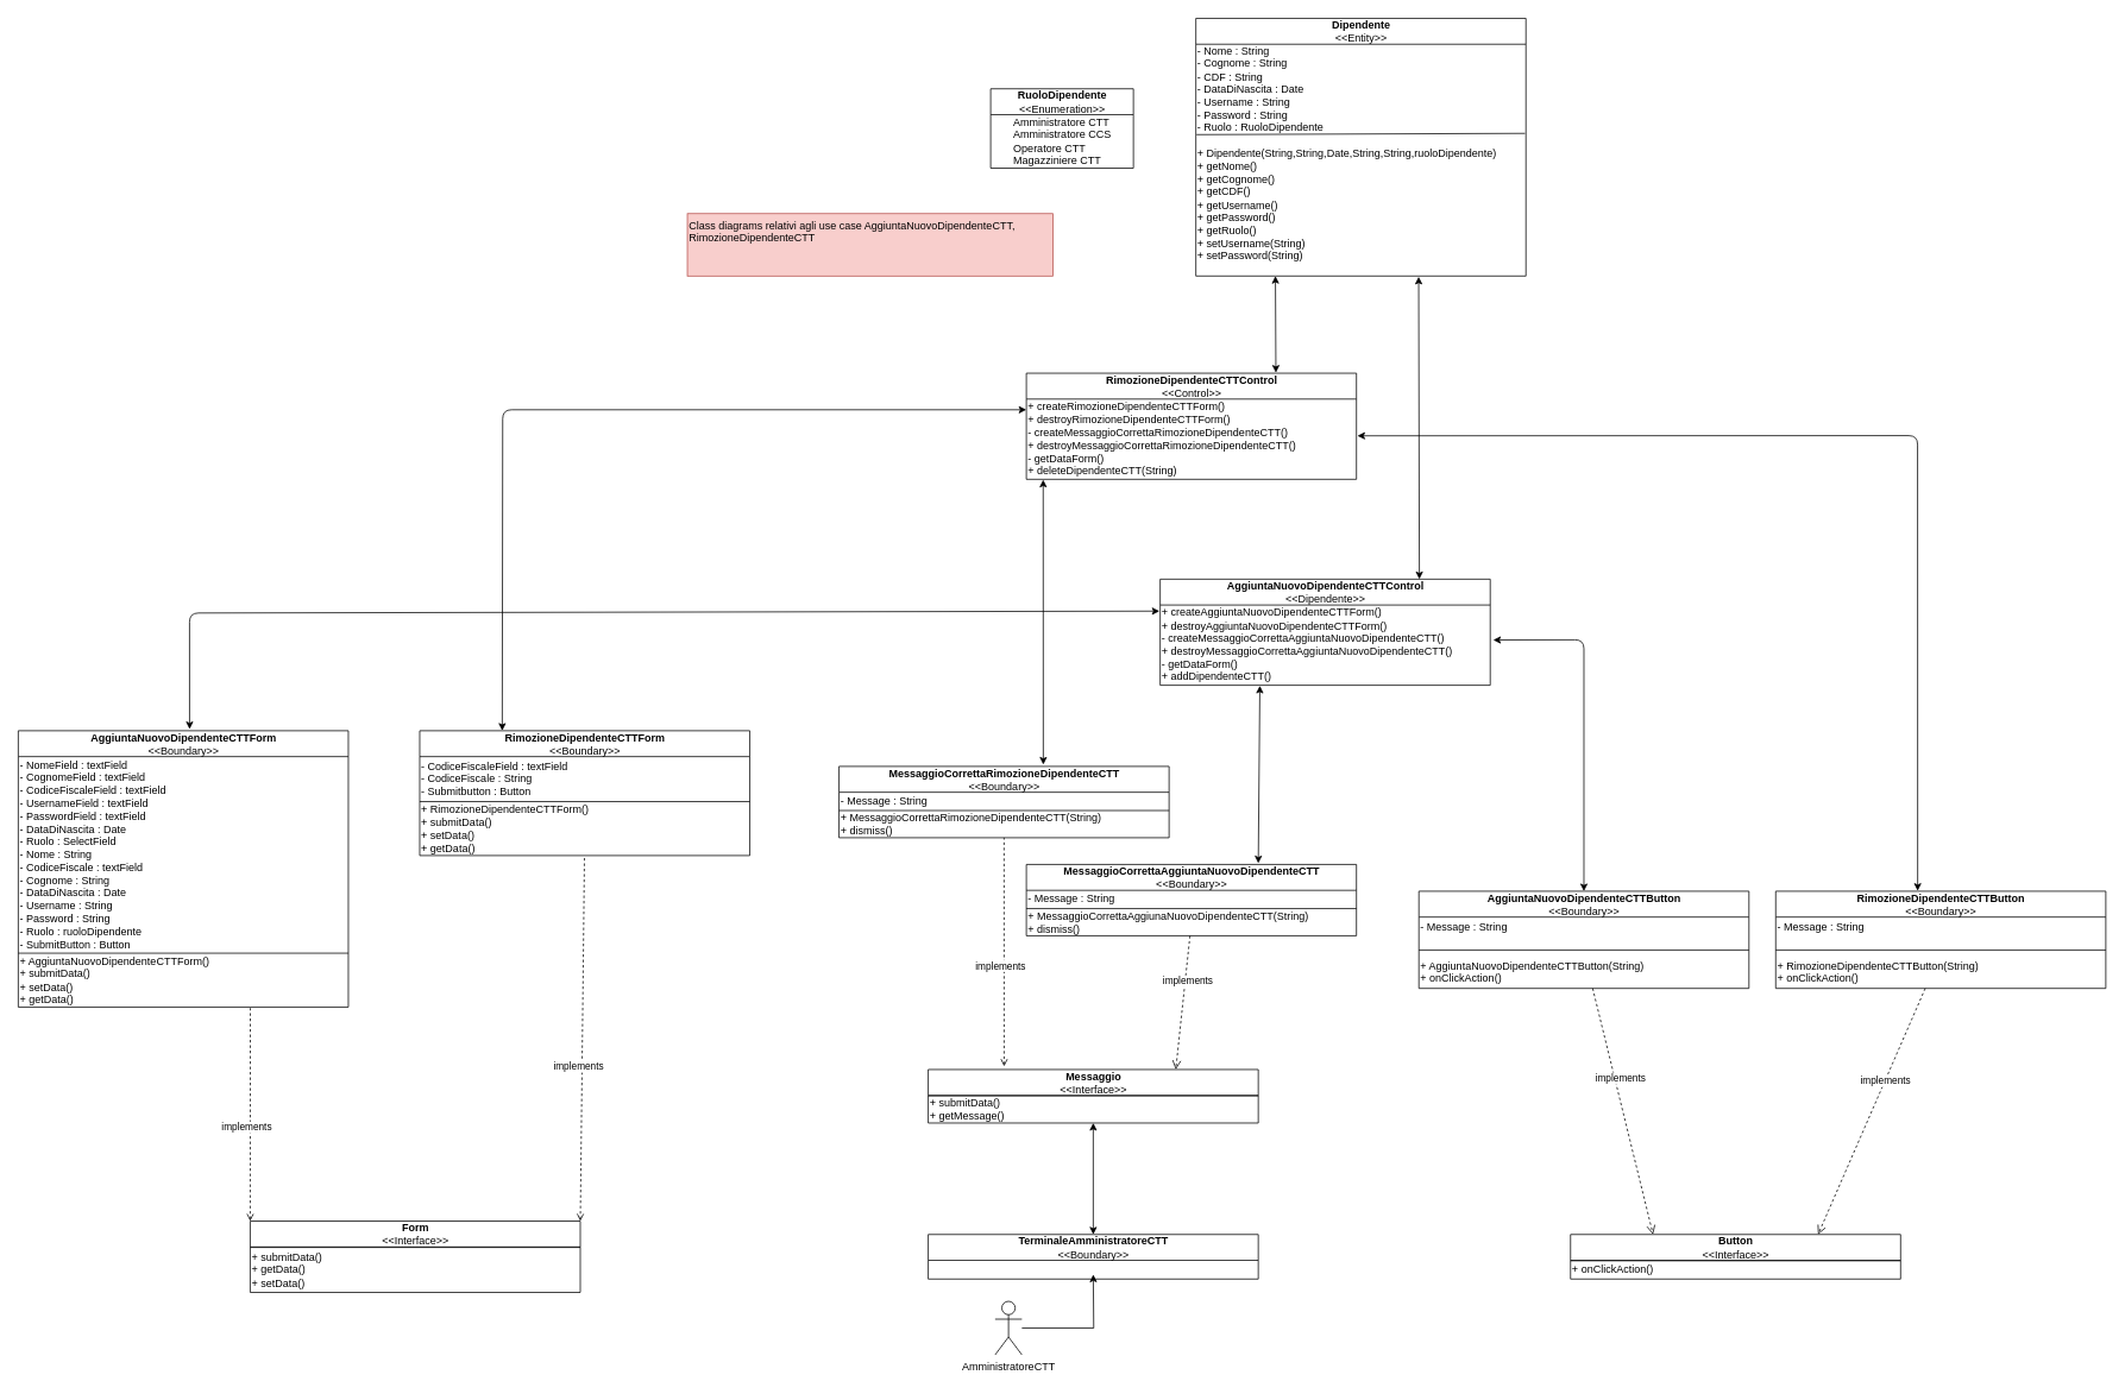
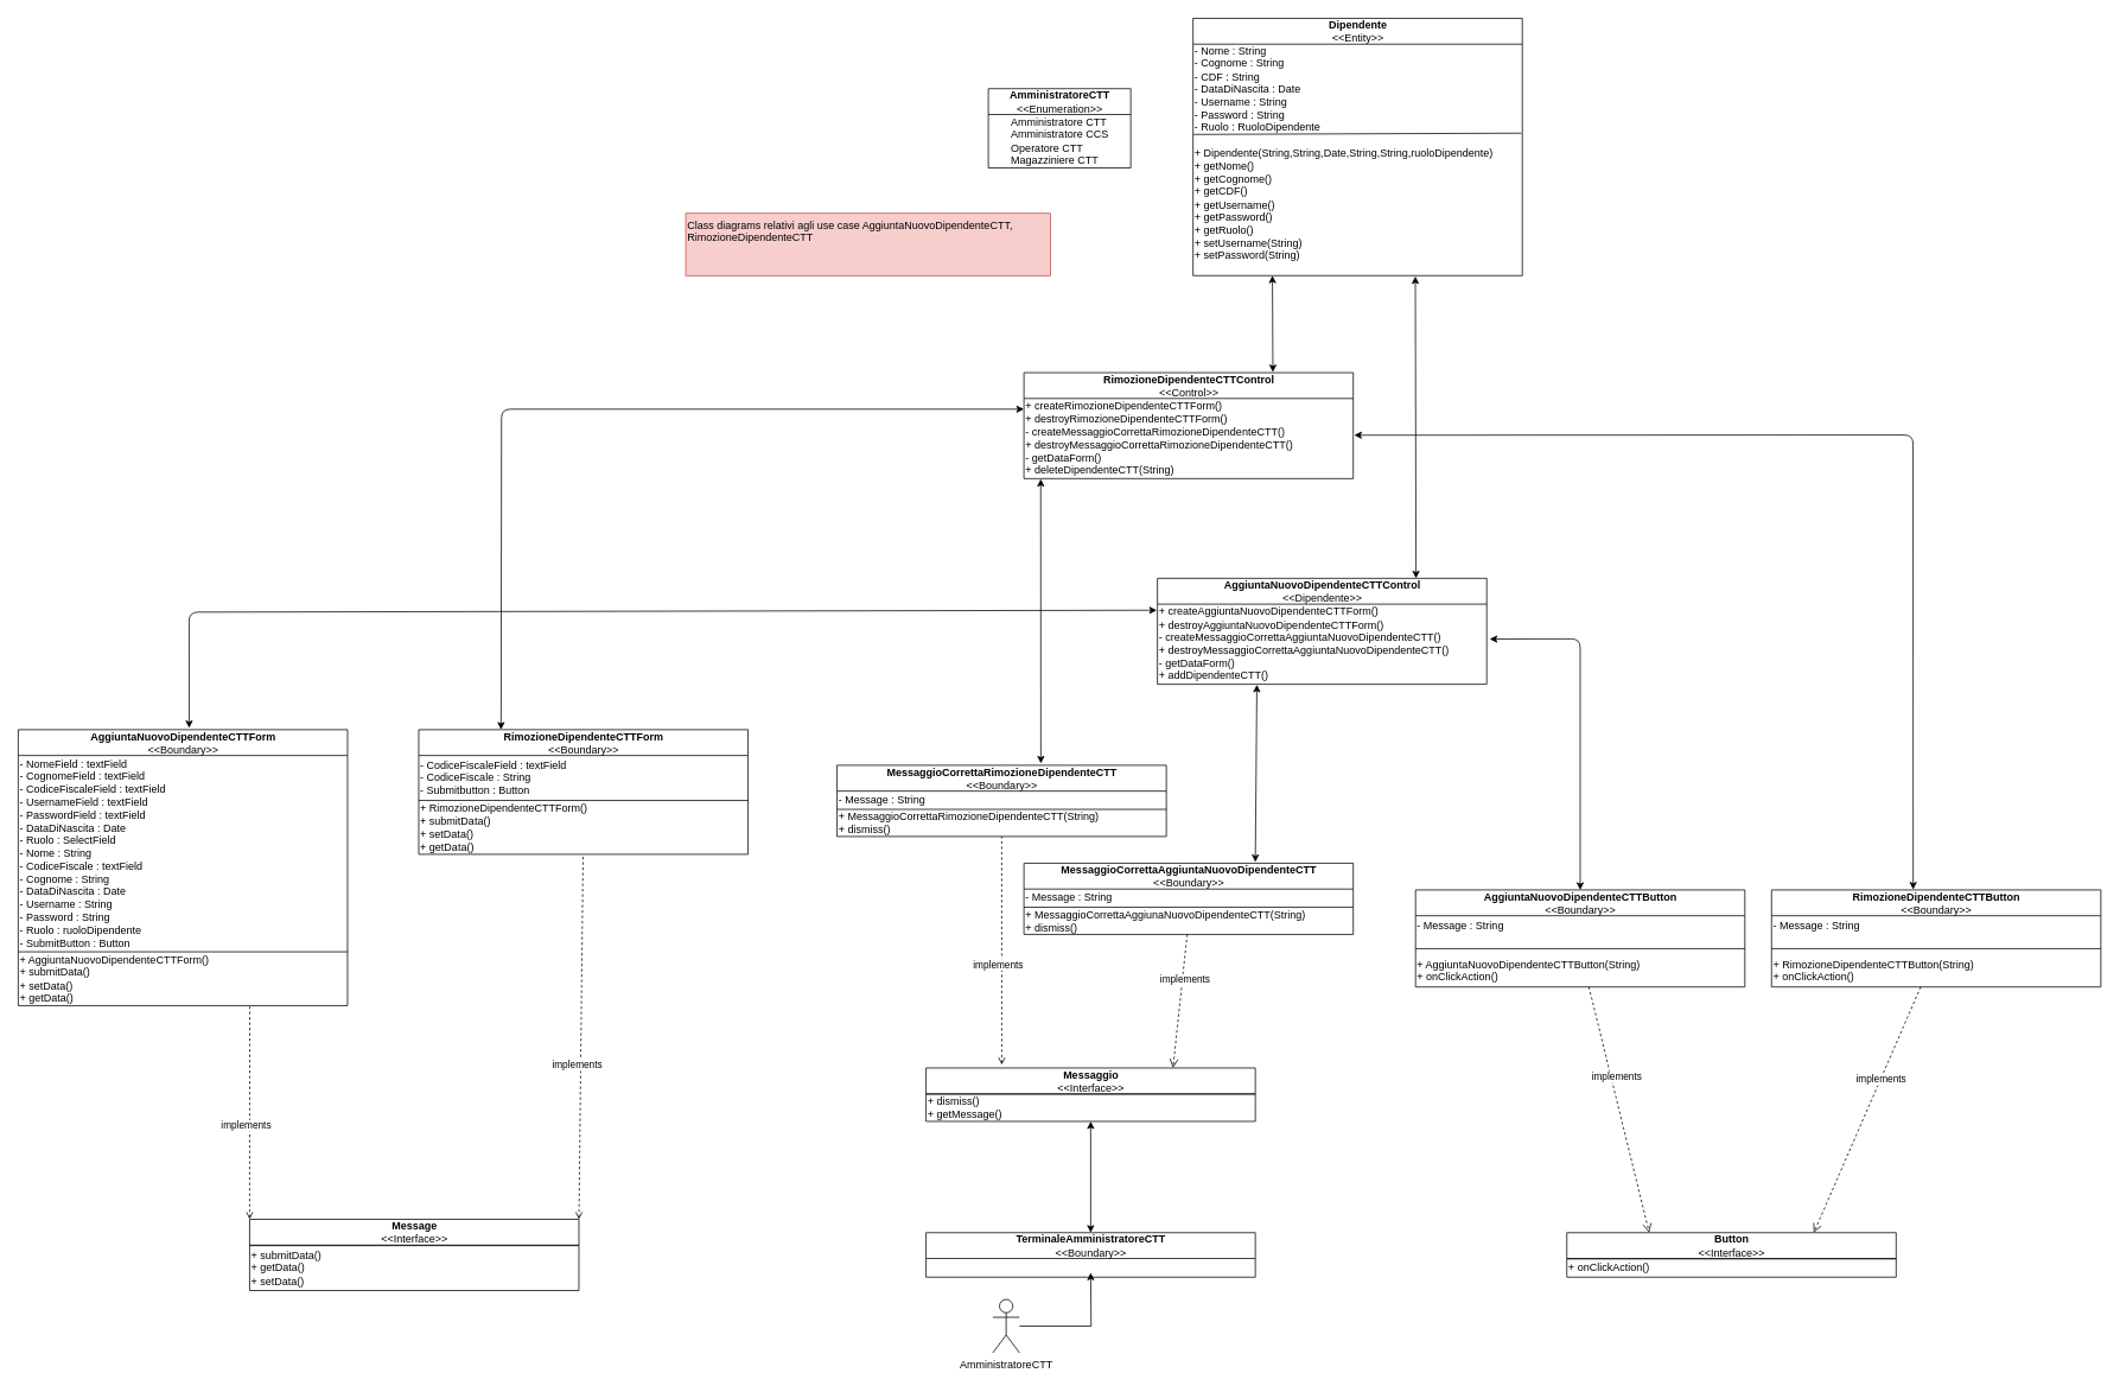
- <mxCell id="38" value="RuoloDipendente&lt;br&gt;&lt;span style=&quot;font-weight: 400&quot;&gt;&amp;lt;&amp;lt;Enumeration&amp;gt;&amp;gt;&lt;/span&gt;" style="swimlane;fontStyle=1;align=center;verticalAlign=middle;childLayout=stackLayout;horizontal=1;startSize=29;horizontalStack=0;resizeParent=1;resizeParentMax=0;resizeLast=0;collapsible=0;marginBottom=0;html=1;" parent="1" vertex="1"><mxGeometry x="1110" y="99" width="160" height="89" as="geometry" /></mxCell>
+ <mxCell id="38" value="AmministratoreCTT&lt;br&gt;&lt;span style=&quot;font-weight: 400&quot;&gt;&amp;lt;&amp;lt;Enumeration&amp;gt;&amp;gt;&lt;/span&gt;" style="swimlane;fontStyle=1;align=center;verticalAlign=middle;childLayout=stackLayout;horizontal=1;startSize=29;horizontalStack=0;resizeParent=1;resizeParentMax=0;resizeLast=0;collapsible=0;marginBottom=0;html=1;" parent="1" vertex="1"><mxGeometry x="1110" y="99" width="160" height="89" as="geometry" /></mxCell>
- <mxCell id="18" value="+ submitData()&lt;br&gt;+ getMessage()" style="text;html=1;align=left;verticalAlign=middle;resizable=0;points=[];autosize=1;" parent="16" vertex="1"><mxGeometry y="30" width="370" height="30" as="geometry" /></mxCell>
+ <mxCell id="18" value="+ dismiss()&lt;br&gt;+ getMessage()" style="text;html=1;align=left;verticalAlign=middle;resizable=0;points=[];autosize=1;" parent="16" vertex="1"><mxGeometry y="30" width="370" height="30" as="geometry" /></mxCell>
- <mxCell id="29" value="Form&lt;br&gt;&lt;span style=&quot;font-weight: 400&quot;&gt;&amp;lt;&amp;lt;Interface&amp;gt;&amp;gt;&lt;/span&gt;" style="swimlane;fontStyle=1;align=center;verticalAlign=middle;childLayout=stackLayout;horizontal=1;startSize=29;horizontalStack=0;resizeParent=1;resizeParentMax=0;resizeLast=0;collapsible=0;marginBottom=0;html=1;" parent="1" vertex="1"><mxGeometry x="280" y="1369" width="370" height="80" as="geometry" /></mxCell>
+ <mxCell id="29" value="Message&lt;br&gt;&lt;span style=&quot;font-weight: 400&quot;&gt;&amp;lt;&amp;lt;Interface&amp;gt;&amp;gt;&lt;/span&gt;" style="swimlane;fontStyle=1;align=center;verticalAlign=middle;childLayout=stackLayout;horizontal=1;startSize=29;horizontalStack=0;resizeParent=1;resizeParentMax=0;resizeLast=0;collapsible=0;marginBottom=0;html=1;" parent="1" vertex="1"><mxGeometry x="280" y="1369" width="370" height="80" as="geometry" /></mxCell>
